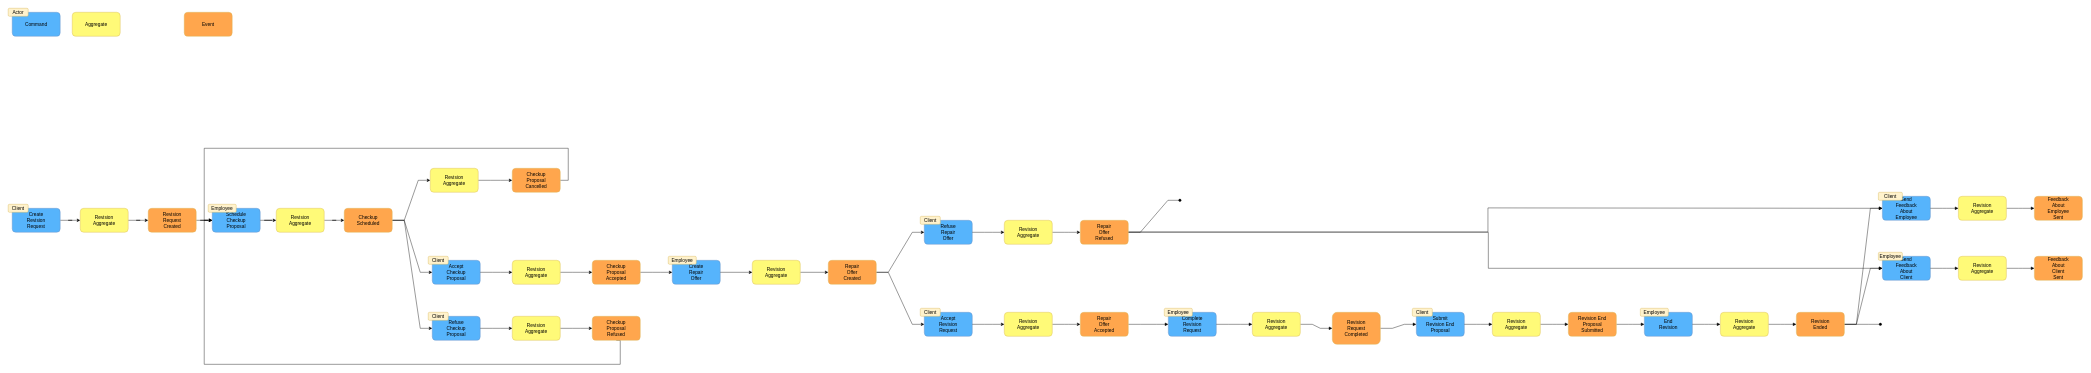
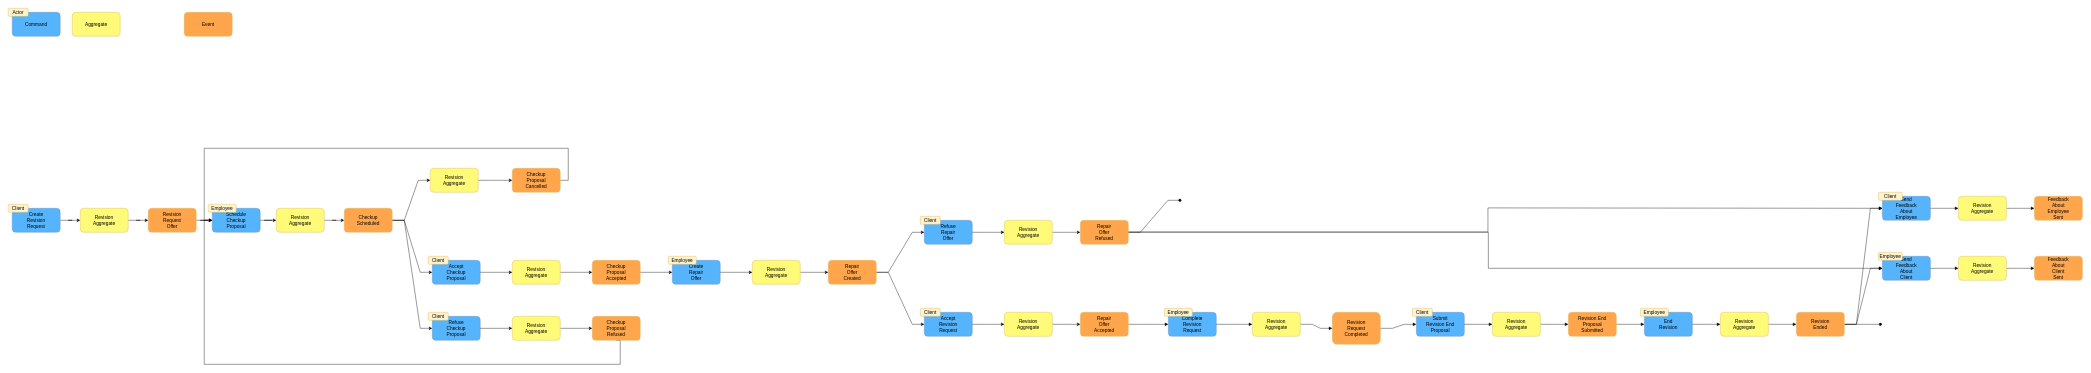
- <mxCell id="6" value="Revision&lt;br&gt;Request&lt;br&gt;Created" style="rounded=1;whiteSpace=wrap;html=1;fillColor=#FFA64D;strokeColor=#d6b656;fontColor=#000000;" vertex="1" parent="1"><mxGeometry x="370" y="520" width="120" height="60" as="geometry" /></mxCell>
+ <mxCell id="6" value="Revision&lt;br&gt;Request&lt;br&gt;Offer" style="rounded=1;whiteSpace=wrap;html=1;fillColor=#FFA64D;strokeColor=#d6b656;fontColor=#000000;" vertex="1" parent="1"><mxGeometry x="370" y="520" width="120" height="60" as="geometry" /></mxCell>
